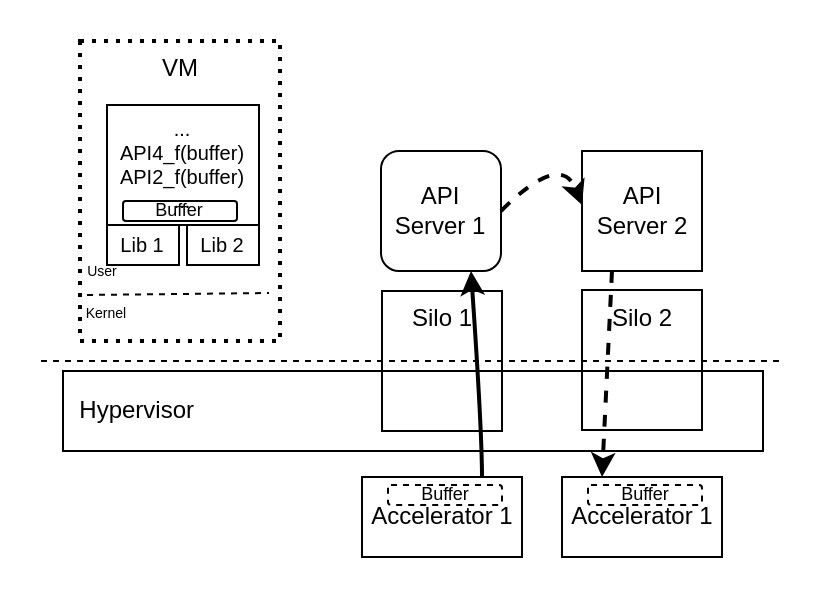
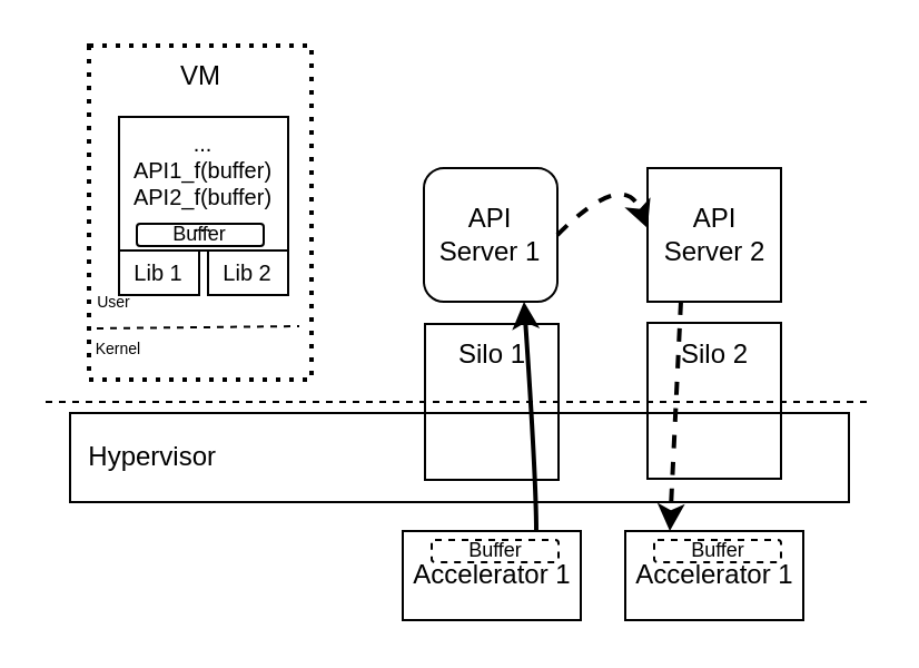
- <mxCell id="20" value="&lt;font style=&quot;font-size: 10px&quot;&gt;...&lt;br&gt;API4_f(buffer)&lt;br&gt;API2_f(buffer)&lt;br&gt;...&lt;br&gt;&lt;/font&gt;" style="rounded=0;whiteSpace=wrap;html=1;strokeWidth=1;fillColor=none;fontSize=7;align=center;verticalAlign=top;" vertex="1" parent="15"><mxGeometry x="22" y="32" width="76" height="60" as="geometry" /></mxCell>
+ <mxCell id="20" value="&lt;font style=&quot;font-size: 10px&quot;&gt;...&lt;br&gt;API1_f(buffer)&lt;br&gt;API2_f(buffer)&lt;br&gt;...&lt;br&gt;&lt;/font&gt;" style="rounded=0;whiteSpace=wrap;html=1;strokeWidth=1;fillColor=none;fontSize=7;align=center;verticalAlign=top;" vertex="1" parent="15"><mxGeometry x="22" y="32" width="76" height="60" as="geometry" /></mxCell>
